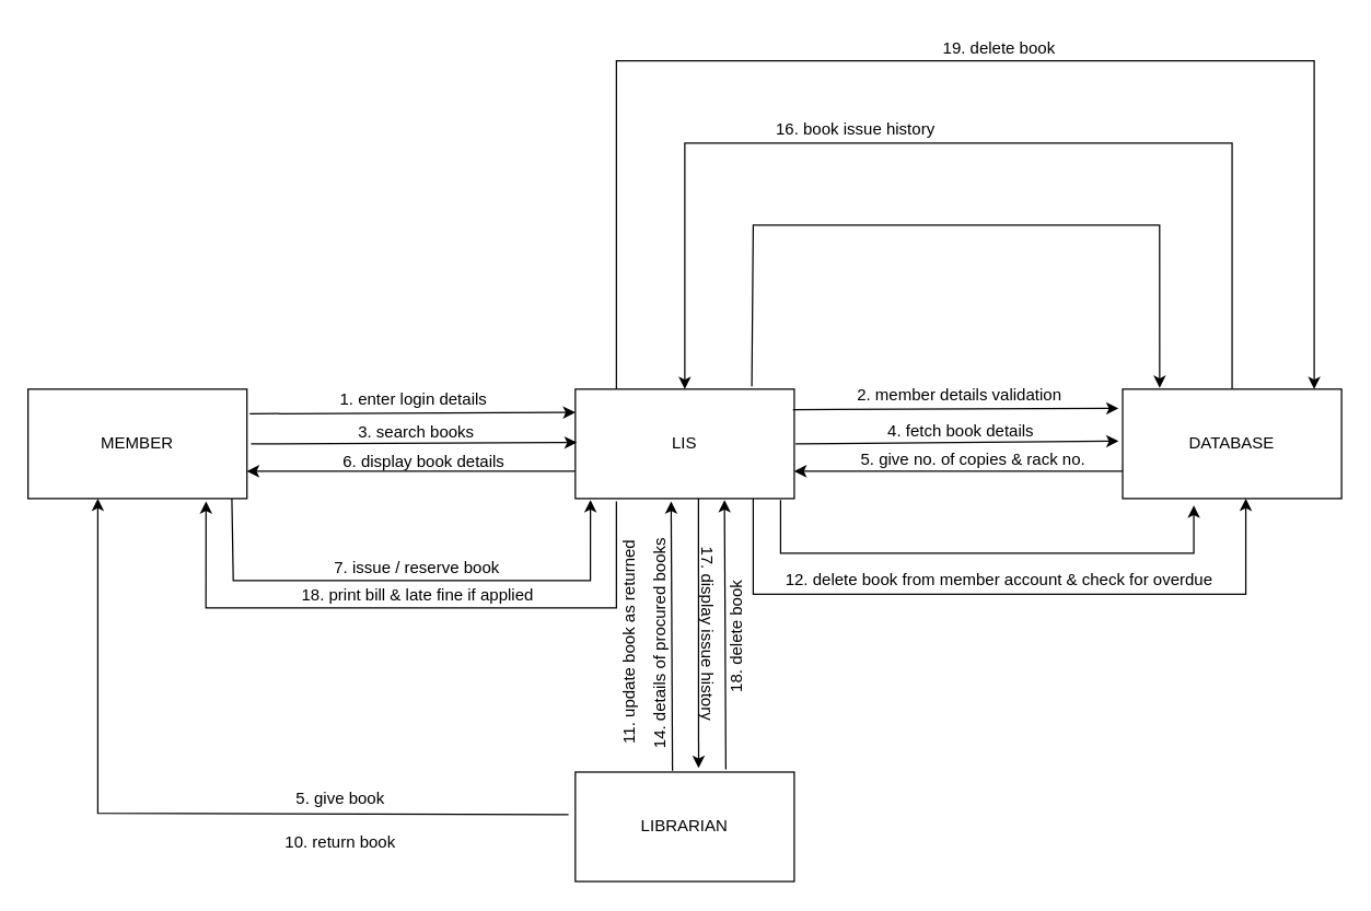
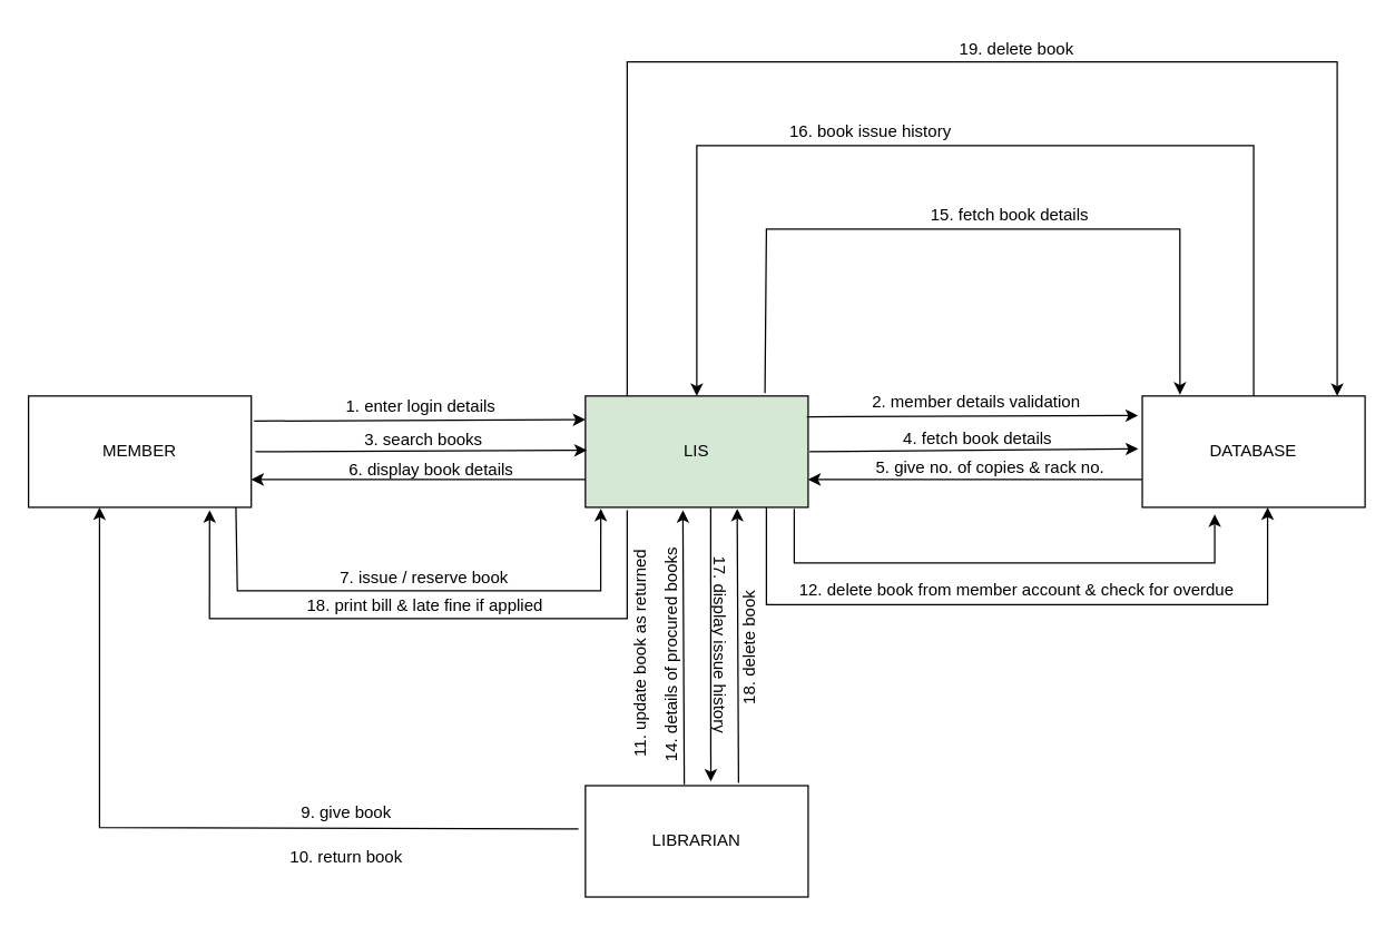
+ <mxCell id="28" value="15. fetch book details" style="text;html=1;strokeColor=none;fillColor=none;align=center;verticalAlign=middle;whiteSpace=wrap;rounded=0;" vertex="1" parent="1"><mxGeometry x="660" y="139" width="130" height="30" as="geometry" /></mxCell>
- <mxCell id="2" value="LIS" style="rounded=0;whiteSpace=wrap;html=1;" vertex="1" parent="1"><mxGeometry x="420" y="284" width="160" height="80" as="geometry" /></mxCell>
+ <mxCell id="2" value="LIS" style="rounded=0;whiteSpace=wrap;html=1;fillColor=#d5e8d4;" vertex="1" parent="1"><mxGeometry x="420" y="284" width="160" height="80" as="geometry" /></mxCell>
- <mxCell id="33" value="5. give book" style="text;html=1;strokeColor=none;fillColor=none;align=center;verticalAlign=middle;whiteSpace=wrap;rounded=0;" vertex="1" parent="1"><mxGeometry x="179" y="569" width="139" height="30" as="geometry" /></mxCell>
+ <mxCell id="33" value="9. give book" style="text;html=1;strokeColor=none;fillColor=none;align=center;verticalAlign=middle;whiteSpace=wrap;rounded=0;" vertex="1" parent="1"><mxGeometry x="179" y="569" width="139" height="30" as="geometry" /></mxCell>
